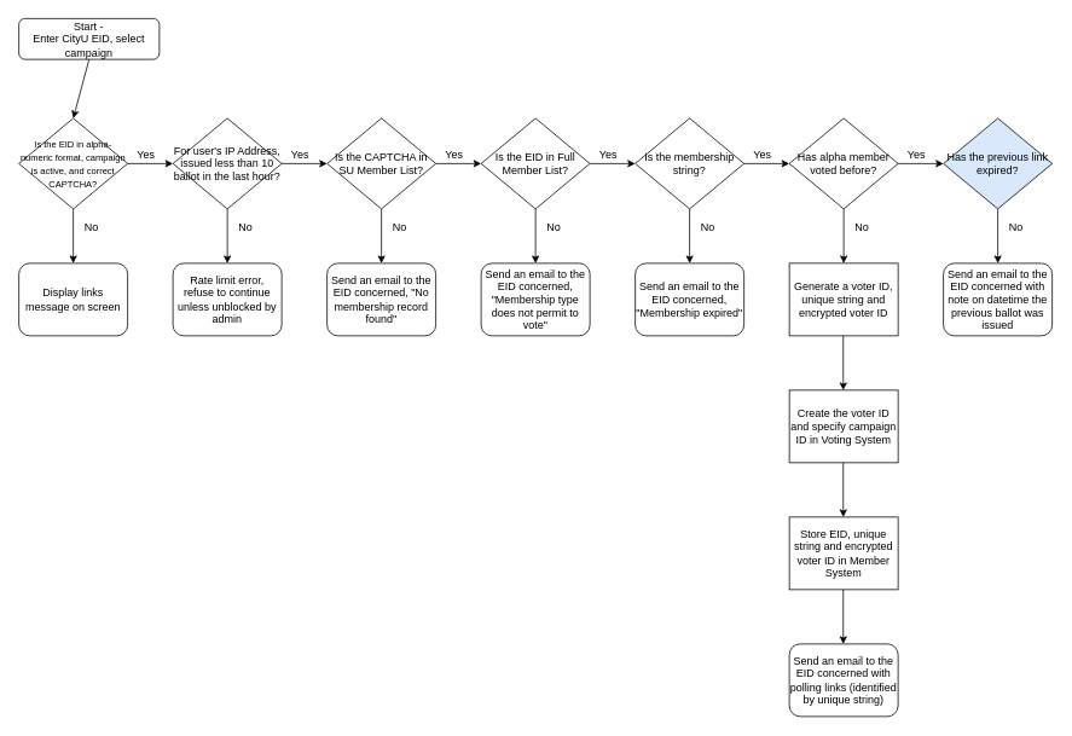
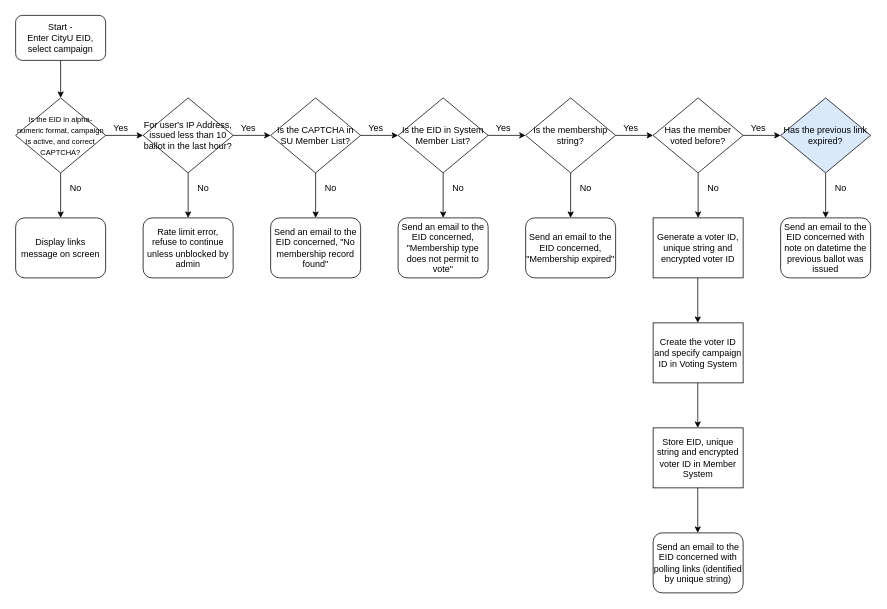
- <mxCell id="2" value="Start - &lt;br&gt;Enter CityU EID, select campaign" style="rounded=1;whiteSpace=wrap;html=1;" parent="1" vertex="1"><mxGeometry x="20" y="20" width="155" height="45" as="geometry" /></mxCell>
+ <mxCell id="2" value="Start - &lt;br&gt;Enter CityU EID, select campaign" style="rounded=1;whiteSpace=wrap;html=1;" parent="1" vertex="1"><mxGeometry x="20" y="20" width="120" height="60" as="geometry" /></mxCell>
- <mxCell id="10" value="Is the EID in Full Member List?" style="rhombus;whiteSpace=wrap;html=1;" vertex="1" parent="1"><mxGeometry x="530" y="130" width="120" height="100" as="geometry" /></mxCell>
+ <mxCell id="10" value="Is the EID in System Member List?" style="rhombus;whiteSpace=wrap;html=1;" vertex="1" parent="1"><mxGeometry x="530" y="130" width="120" height="100" as="geometry" /></mxCell>
- <mxCell id="34" value="Has alpha member voted before?" style="rhombus;whiteSpace=wrap;html=1;" vertex="1" parent="1"><mxGeometry x="870" y="130" width="120" height="100" as="geometry" /></mxCell>
+ <mxCell id="34" value="Has the member voted before?" style="rhombus;whiteSpace=wrap;html=1;" vertex="1" parent="1"><mxGeometry x="870" y="130" width="120" height="100" as="geometry" /></mxCell>
